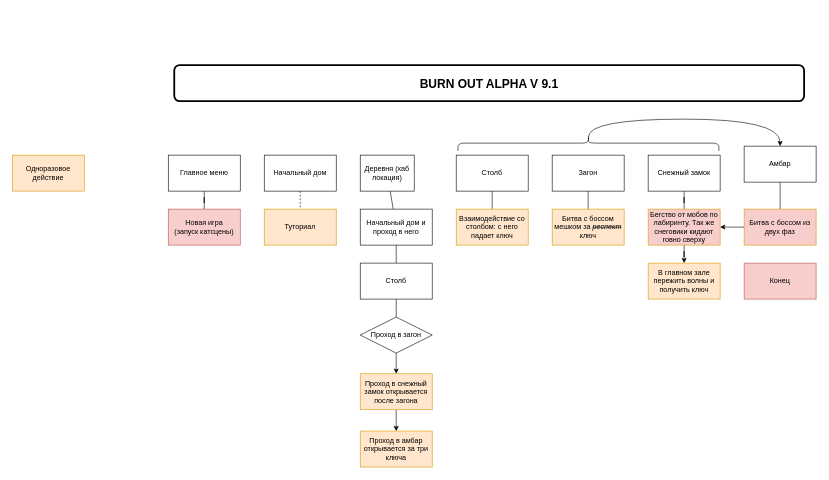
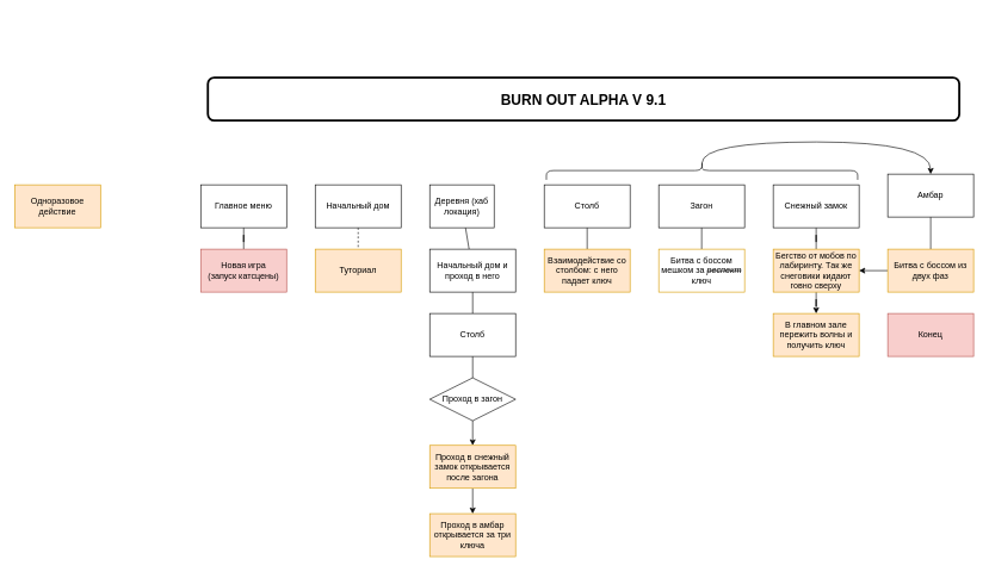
- <mxCell id="30" value="Битва с боссом мешком за &lt;strike&gt;&lt;i&gt;респект &lt;/i&gt;&lt;/strike&gt;ключ" style="rounded=0;whiteSpace=wrap;html=1;fontSize=12;strokeWidth=1;fillColor=#ffe6cc;strokeColor=#d79b00;" parent="1" vertex="1"><mxGeometry x="920" y="348" width="120" height="60" as="geometry" /></mxCell>
+ <mxCell id="30" value="Битва с боссом мешком за &lt;strike&gt;&lt;i&gt;респект &lt;/i&gt;&lt;/strike&gt;ключ" style="rounded=0;whiteSpace=wrap;html=1;fontSize=12;strokeWidth=1;fillColor=#ffffff;strokeColor=#d79b00;" parent="1" vertex="1"><mxGeometry x="920" y="348" width="120" height="60" as="geometry" /></mxCell>
- <mxCell id="33" value="Бегство от мобов по лабиринту. Так же снеговики кидают говно сверху" style="rounded=0;whiteSpace=wrap;html=1;fontSize=12;strokeWidth=1;fillColor=#f8cecc;strokeColor=#d79b00;" parent="1" vertex="1"><mxGeometry x="1080" y="348" width="120" height="60" as="geometry" /></mxCell>
+ <mxCell id="33" value="Бегство от мобов по лабиринту. Так же снеговики кидают говно сверху" style="rounded=0;whiteSpace=wrap;html=1;fontSize=12;strokeWidth=1;fillColor=#ffe6cc;strokeColor=#d79b00;" parent="1" vertex="1"><mxGeometry x="1080" y="348" width="120" height="60" as="geometry" /></mxCell>
- <mxCell id="36" value="Битва с боссом из двух фаз" style="rounded=0;whiteSpace=wrap;html=1;fontSize=12;strokeWidth=1;fillColor=#f8cecc;strokeColor=#d79b00;" parent="1" vertex="1"><mxGeometry x="1240" y="348" width="120" height="60" as="geometry" /></mxCell>
+ <mxCell id="36" value="Битва с боссом из двух фаз" style="rounded=0;whiteSpace=wrap;html=1;fontSize=12;strokeWidth=1;fillColor=#ffe6cc;strokeColor=#d79b00;" parent="1" vertex="1"><mxGeometry x="1240" y="348" width="120" height="60" as="geometry" /></mxCell>
